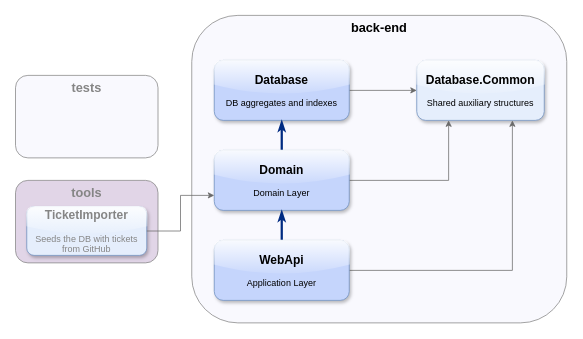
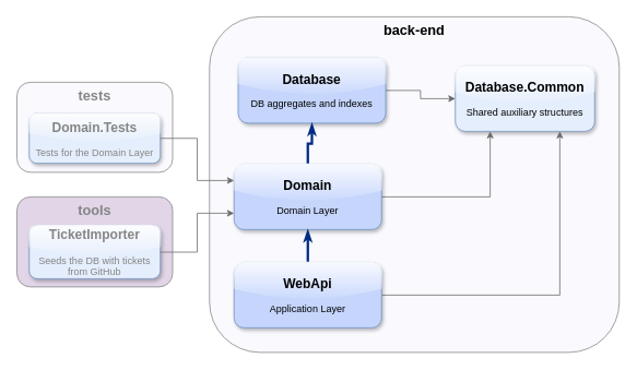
- <mxCell id="6" value="&lt;b&gt;&lt;font style=&quot;font-size: 16px&quot;&gt;Database&lt;/font&gt;&lt;/b&gt;&lt;br&gt;&lt;br&gt;DB aggregates and indexes" style="rounded=1;whiteSpace=wrap;html=1;strokeColor=#6c8ebf;glass=1;sketch=0;shadow=1;fillColor=#C5D5FC;" vertex="1" parent="1"><mxGeometry x="285" y="80" width="180" height="80" as="geometry" /></mxCell>
+ <mxCell id="6" value="&lt;b&gt;&lt;font style=&quot;font-size: 16px&quot;&gt;Database&lt;/font&gt;&lt;/b&gt;&lt;br&gt;&lt;br&gt;DB aggregates and indexes" style="rounded=1;whiteSpace=wrap;html=1;strokeColor=#6c8ebf;glass=1;sketch=0;shadow=1;fillColor=#C5D5FC;" vertex="1" parent="1"><mxGeometry x="290" y="70" width="180" height="80" as="geometry" /></mxCell>
+ <mxCell id="14" value="&lt;font color=&quot;#858585&quot;&gt;&lt;b&gt;&lt;font style=&quot;font-size: 16px&quot;&gt;Domain.Tests&lt;/font&gt;&lt;/b&gt;&lt;br&gt;&lt;br&gt;Tests for the Domain Layer&lt;/font&gt;" style="rounded=1;whiteSpace=wrap;html=1;strokeColor=#6c8ebf;fillColor=#E5EEFC;glass=1;shadow=1;" vertex="1" parent="1"><mxGeometry x="35" y="138" width="160" height="61" as="geometry" /></mxCell>
+ <mxCell id="15" style="edgeStyle=orthogonalEdgeStyle;rounded=0;orthogonalLoop=1;jettySize=auto;html=1;entryX=0;entryY=0.25;entryDx=0;entryDy=0;strokeColor=#696969;exitX=1;exitY=0.5;exitDx=0;exitDy=0;fontColor=#949494;" edge="1" parent="1" source="14" target="10"><mxGeometry relative="1" as="geometry"><mxPoint x="175" y="240" as="sourcePoint" /><mxPoint x="117.5" y="50" as="targetPoint" /></mxGeometry></mxCell>
